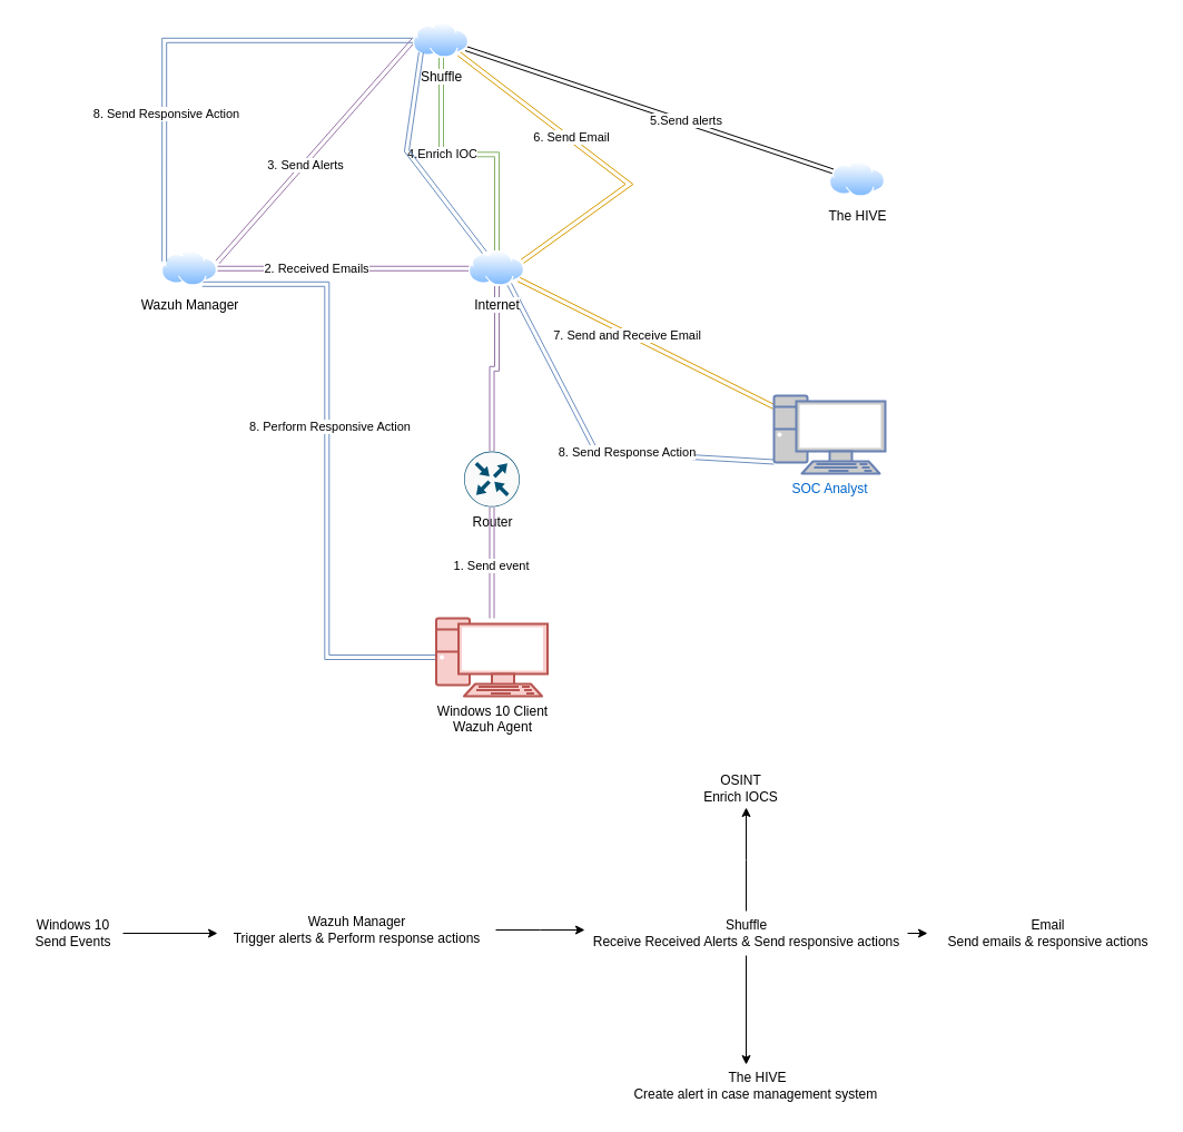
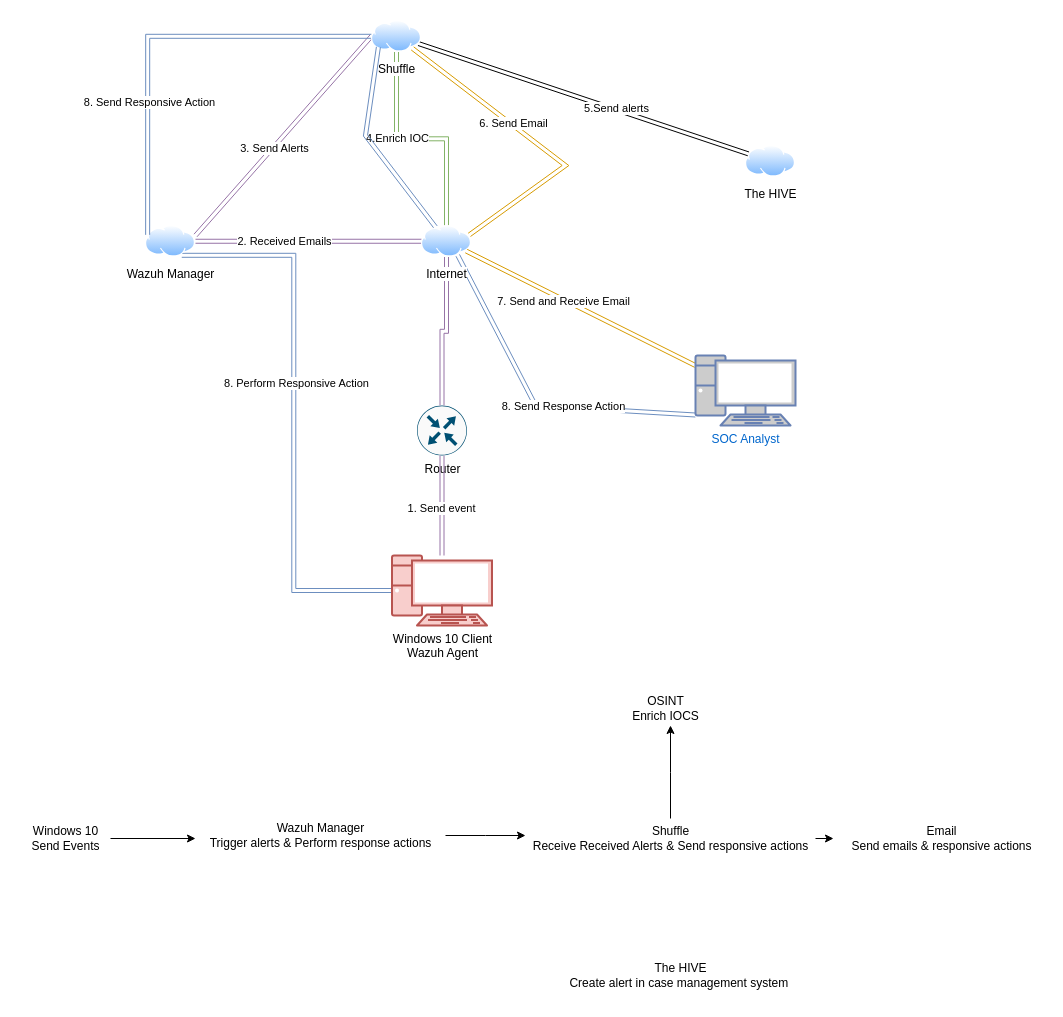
- <mxCell id="41" style="edgeStyle=orthogonalEdgeStyle;rounded=0;orthogonalLoop=1;jettySize=auto;html=1;entryX=0.46;entryY=0.025;entryDx=0;entryDy=0;entryPerimeter=0;" edge="1" parent="1" source="36" target="38"><mxGeometry relative="1" as="geometry" /></mxCell>
